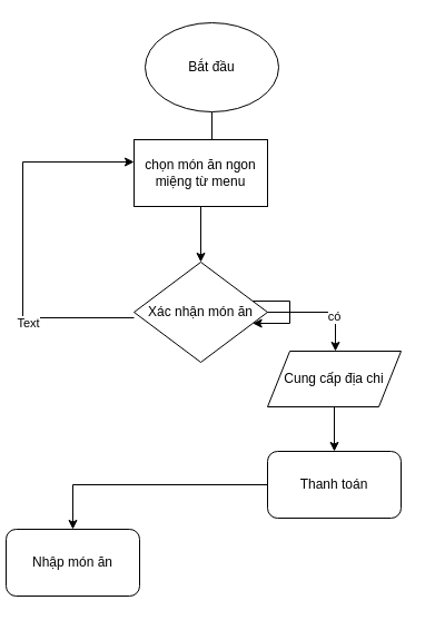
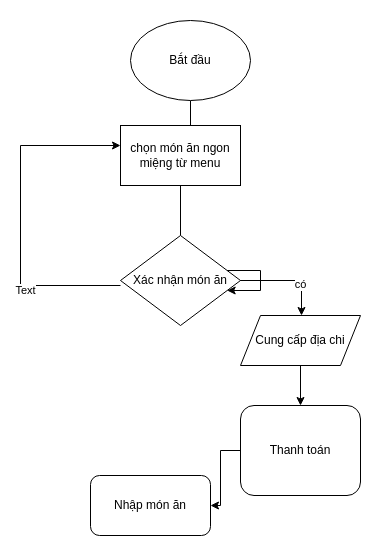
- <mxCell id="4" value="" style="edgeStyle=orthogonalEdgeStyle;rounded=0;orthogonalLoop=1;jettySize=auto;html=1;" edge="1" parent="1" source="5" target="10"><mxGeometry relative="1" as="geometry" /></mxCell>
+ <mxCell id="4" value="" style="edgeStyle=orthogonalEdgeStyle;rounded=0;orthogonalLoop=1;jettySize=auto;html=1;endArrow=none;" edge="1" parent="1" source="5" target="10"><mxGeometry relative="1" as="geometry" /></mxCell>
- <mxCell id="14" value="Thanh toán" style="rounded=1;whiteSpace=wrap;html=1;" vertex="1" parent="1"><mxGeometry x="240" y="405" width="120" height="60" as="geometry" /></mxCell>
+ <mxCell id="14" value="Thanh toán" style="rounded=1;whiteSpace=wrap;html=1;" vertex="1" parent="1"><mxGeometry x="240" y="405" width="120" height="90" as="geometry" /></mxCell>
- <mxCell id="15" value="Nhập món ăn" style="rounded=1;whiteSpace=wrap;html=1;" vertex="1" parent="1"><mxGeometry x="5" y="475" width="120" height="60" as="geometry" /></mxCell>
+ <mxCell id="15" value="Nhập món ăn" style="rounded=1;whiteSpace=wrap;html=1;" vertex="1" parent="1"><mxGeometry x="90" y="475" width="120" height="60" as="geometry" /></mxCell>
